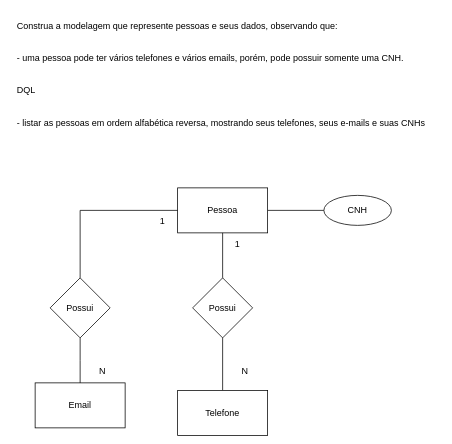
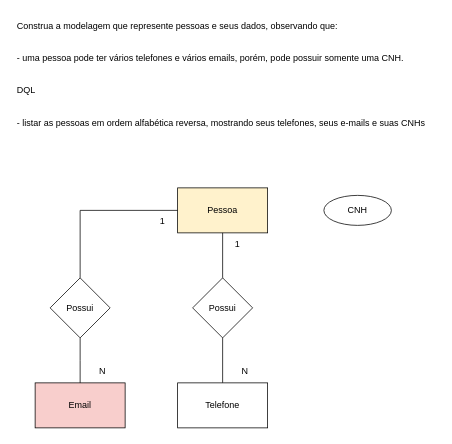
- <mxCell id="4" value="Pessoa" style="rounded=0;whiteSpace=wrap;html=1;" parent="1" vertex="1"><mxGeometry x="236" y="250" width="120" height="60" as="geometry" /></mxCell>
+ <mxCell id="4" value="Pessoa" style="rounded=0;whiteSpace=wrap;html=1;fillColor=#fff2cc;" parent="1" vertex="1"><mxGeometry x="236" y="250" width="120" height="60" as="geometry" /></mxCell>
- <mxCell id="3" value="" style="edgeStyle=orthogonalEdgeStyle;rounded=0;orthogonalLoop=1;jettySize=auto;html=1;endArrow=none;endFill=0;" parent="1" source="4" target="10" edge="1"><mxGeometry relative="1" as="geometry" /></mxCell>
- <mxCell id="9" value="Email" style="rounded=0;whiteSpace=wrap;html=1;" parent="1" vertex="1"><mxGeometry x="46" y="510" width="120" height="60" as="geometry" /></mxCell>
+ <mxCell id="9" value="Email" style="rounded=0;whiteSpace=wrap;html=1;fillColor=#f8cecc;" parent="1" vertex="1"><mxGeometry x="46" y="510" width="120" height="60" as="geometry" /></mxCell>
- <mxCell id="8" value="Telefone" style="rounded=0;whiteSpace=wrap;html=1;" parent="1" vertex="1"><mxGeometry x="236" y="520" width="120" height="60" as="geometry" /></mxCell>
+ <mxCell id="8" value="Telefone" style="rounded=0;whiteSpace=wrap;html=1;" parent="1" vertex="1"><mxGeometry x="236" y="510" width="120" height="60" as="geometry" /></mxCell>
